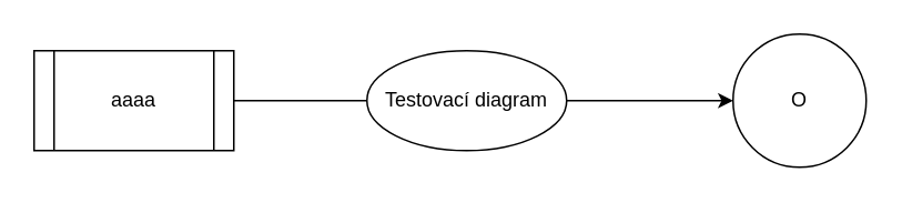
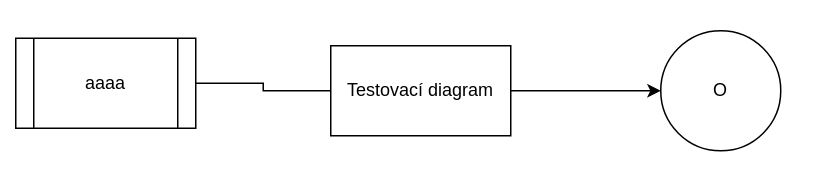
- <mxCell id="6" value="aaaa" style="shape=process;whiteSpace=wrap;html=1;backgroundOutline=1;rounded=0;" vertex="1" parent="1"><mxGeometry x="20" y="30" width="120" height="60" as="geometry" /></mxCell>
+ <mxCell id="6" value="aaaa" style="shape=process;whiteSpace=wrap;html=1;backgroundOutline=1;rounded=0;" vertex="1" parent="1"><mxGeometry x="10" y="25" width="120" height="60" as="geometry" /></mxCell>
- <mxCell id="4" value="Testovací diagram" style="ellipse;whiteSpace=wrap;html=1;" vertex="1" parent="1"><mxGeometry x="220" y="30" width="120" height="60" as="geometry" /></mxCell>
+ <mxCell id="4" value="Testovací diagram" style="rounded=0;whiteSpace=wrap;html=1;" vertex="1" parent="1"><mxGeometry x="220" y="30" width="120" height="60" as="geometry" /></mxCell>
